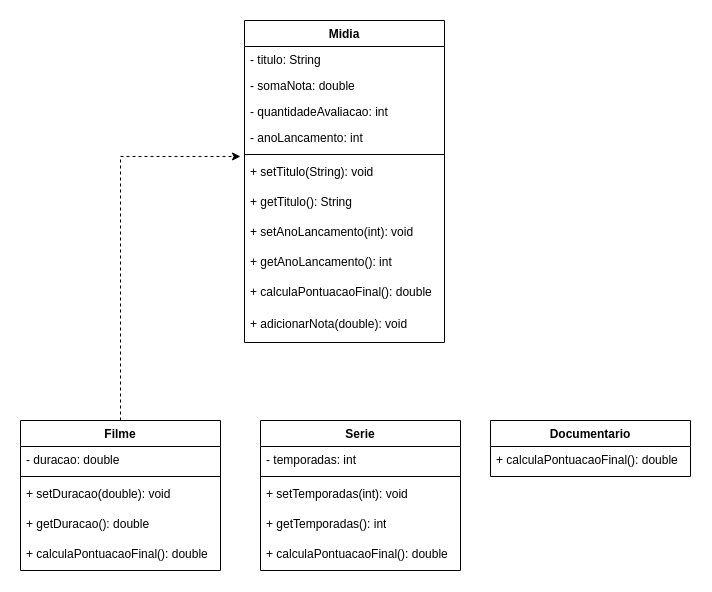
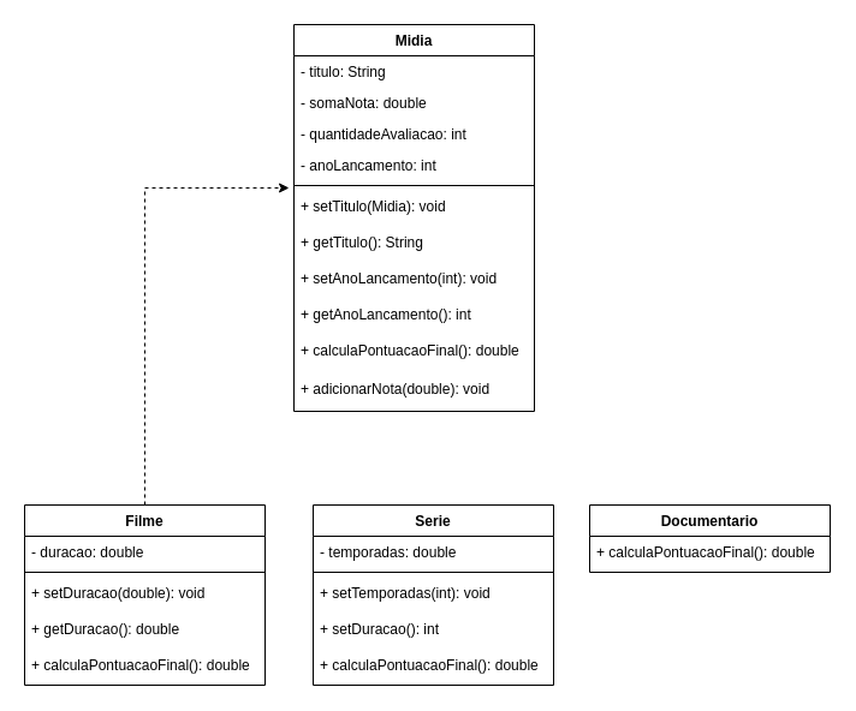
- <mxCell id="8" value="+ setTitulo(String): void" style="text;strokeColor=none;fillColor=none;align=left;verticalAlign=top;spacingLeft=4;spacingRight=4;overflow=hidden;rotatable=0;points=[[0,0.5],[1,0.5]];portConstraint=eastwest;whiteSpace=wrap;html=1;" vertex="1" parent="2"><mxGeometry y="138" width="200" height="30" as="geometry" /></mxCell>
+ <mxCell id="8" value="+ setTitulo(Midia): void" style="text;strokeColor=none;fillColor=none;align=left;verticalAlign=top;spacingLeft=4;spacingRight=4;overflow=hidden;rotatable=0;points=[[0,0.5],[1,0.5]];portConstraint=eastwest;whiteSpace=wrap;html=1;" vertex="1" parent="2"><mxGeometry y="138" width="200" height="30" as="geometry" /></mxCell>
- <mxCell id="21" value="- temporadas: int&lt;span style=&quot;white-space: pre;&quot;&gt;&#09;&lt;/span&gt;" style="text;strokeColor=none;fillColor=none;align=left;verticalAlign=top;spacingLeft=4;spacingRight=4;overflow=hidden;rotatable=0;points=[[0,0.5],[1,0.5]];portConstraint=eastwest;whiteSpace=wrap;html=1;" vertex="1" parent="20"><mxGeometry y="26" width="200" height="26" as="geometry" /></mxCell>
+ <mxCell id="21" value="- temporadas: double&lt;span style=&quot;white-space: pre;&quot;&gt;&#09;&lt;/span&gt;" style="text;strokeColor=none;fillColor=none;align=left;verticalAlign=top;spacingLeft=4;spacingRight=4;overflow=hidden;rotatable=0;points=[[0,0.5],[1,0.5]];portConstraint=eastwest;whiteSpace=wrap;html=1;" vertex="1" parent="20"><mxGeometry y="26" width="200" height="26" as="geometry" /></mxCell>
- <mxCell id="24" value="+ getTemporadas(): int" style="text;strokeColor=none;fillColor=none;align=left;verticalAlign=top;spacingLeft=4;spacingRight=4;overflow=hidden;rotatable=0;points=[[0,0.5],[1,0.5]];portConstraint=eastwest;whiteSpace=wrap;html=1;" vertex="1" parent="20"><mxGeometry y="90" width="200" height="30" as="geometry" /></mxCell>
+ <mxCell id="24" value="+ setDuracao(): int" style="text;strokeColor=none;fillColor=none;align=left;verticalAlign=top;spacingLeft=4;spacingRight=4;overflow=hidden;rotatable=0;points=[[0,0.5],[1,0.5]];portConstraint=eastwest;whiteSpace=wrap;html=1;" vertex="1" parent="20"><mxGeometry y="90" width="200" height="30" as="geometry" /></mxCell>
